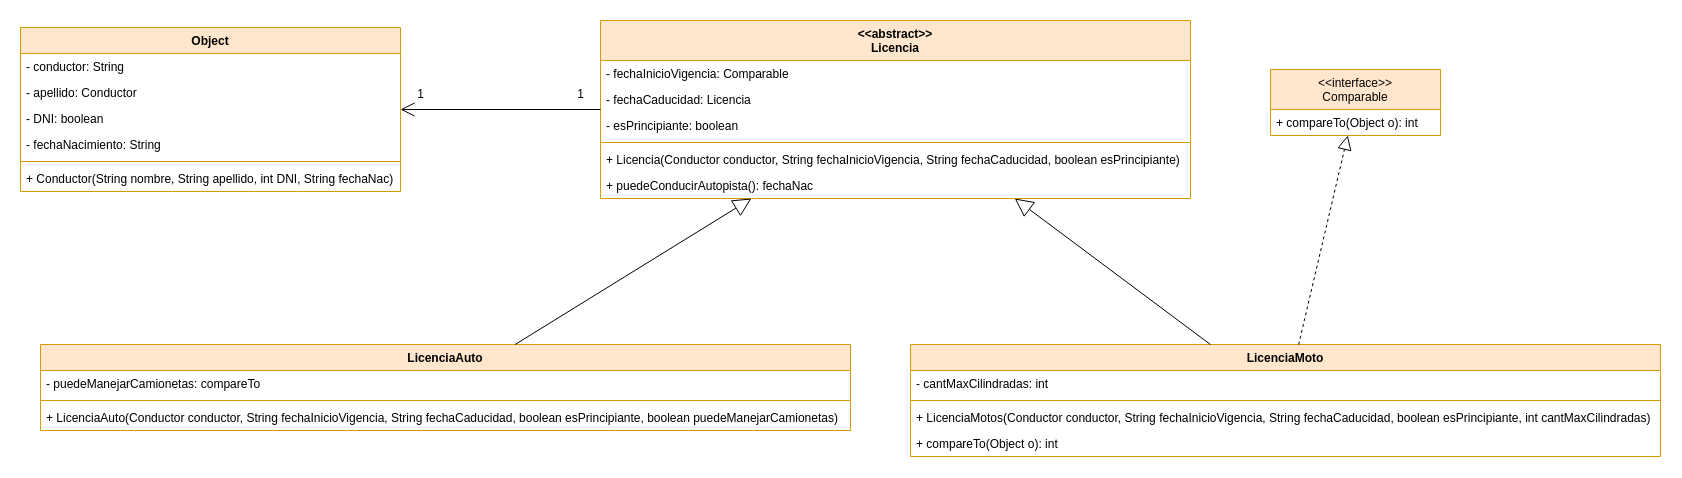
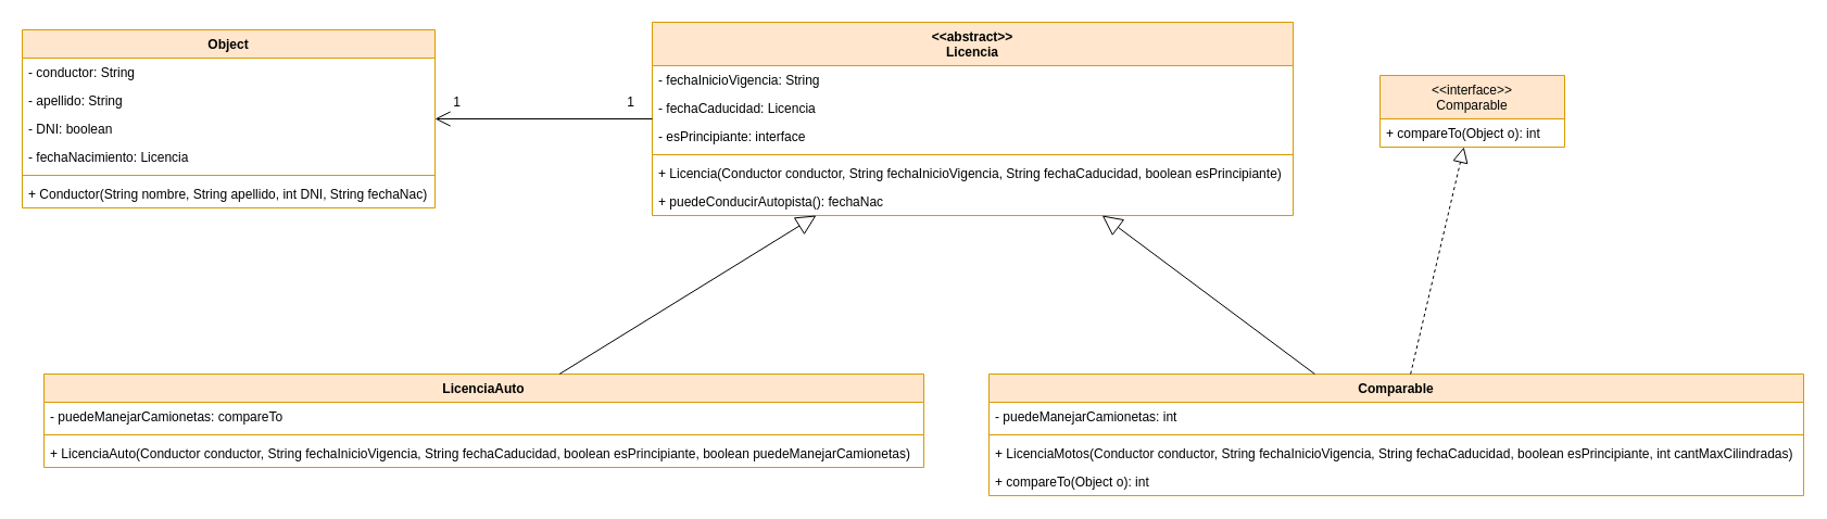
- <mxCell id="10" value="- fechaInicioVigencia: Comparable" style="text;strokeColor=none;fillColor=none;align=left;verticalAlign=top;spacingLeft=4;spacingRight=4;overflow=hidden;rotatable=0;points=[[0,0.5],[1,0.5]];portConstraint=eastwest;" parent="9" vertex="1"><mxGeometry y="40" width="590" height="26" as="geometry" /></mxCell>
+ <mxCell id="10" value="- fechaInicioVigencia: String" style="text;strokeColor=none;fillColor=none;align=left;verticalAlign=top;spacingLeft=4;spacingRight=4;overflow=hidden;rotatable=0;points=[[0,0.5],[1,0.5]];portConstraint=eastwest;" parent="9" vertex="1"><mxGeometry y="40" width="590" height="26" as="geometry" /></mxCell>
- <mxCell id="4" value="- apellido: Conductor" style="text;strokeColor=none;fillColor=none;align=left;verticalAlign=top;spacingLeft=4;spacingRight=4;overflow=hidden;rotatable=0;points=[[0,0.5],[1,0.5]];portConstraint=eastwest;" parent="2" vertex="1"><mxGeometry y="52" width="380" height="26" as="geometry" /></mxCell>
+ <mxCell id="4" value="- apellido: String" style="text;strokeColor=none;fillColor=none;align=left;verticalAlign=top;spacingLeft=4;spacingRight=4;overflow=hidden;rotatable=0;points=[[0,0.5],[1,0.5]];portConstraint=eastwest;" parent="2" vertex="1"><mxGeometry y="52" width="380" height="26" as="geometry" /></mxCell>
- <mxCell id="12" value="- esPrincipiante: boolean" style="text;strokeColor=none;fillColor=none;align=left;verticalAlign=top;spacingLeft=4;spacingRight=4;overflow=hidden;rotatable=0;points=[[0,0.5],[1,0.5]];portConstraint=eastwest;" parent="9" vertex="1"><mxGeometry y="92" width="590" height="26" as="geometry" /></mxCell>
+ <mxCell id="12" value="- esPrincipiante: interface" style="text;strokeColor=none;fillColor=none;align=left;verticalAlign=top;spacingLeft=4;spacingRight=4;overflow=hidden;rotatable=0;points=[[0,0.5],[1,0.5]];portConstraint=eastwest;" parent="9" vertex="1"><mxGeometry y="92" width="590" height="26" as="geometry" /></mxCell>
- <mxCell id="6" value="- fechaNacimiento: String" style="text;strokeColor=none;fillColor=none;align=left;verticalAlign=top;spacingLeft=4;spacingRight=4;overflow=hidden;rotatable=0;points=[[0,0.5],[1,0.5]];portConstraint=eastwest;" parent="2" vertex="1"><mxGeometry y="104" width="380" height="26" as="geometry" /></mxCell>
+ <mxCell id="6" value="- fechaNacimiento: Licencia" style="text;strokeColor=none;fillColor=none;align=left;verticalAlign=top;spacingLeft=4;spacingRight=4;overflow=hidden;rotatable=0;points=[[0,0.5],[1,0.5]];portConstraint=eastwest;" parent="2" vertex="1"><mxGeometry y="104" width="380" height="26" as="geometry" /></mxCell>
- <mxCell id="20" value="LicenciaMoto" style="swimlane;fontStyle=1;align=center;verticalAlign=top;childLayout=stackLayout;horizontal=1;startSize=26;horizontalStack=0;resizeParent=1;resizeParentMax=0;resizeLast=0;collapsible=1;marginBottom=0;fillColor=#ffe6cc;strokeColor=#d79b00;" parent="1" vertex="1"><mxGeometry x="910" y="344" width="750" height="112" as="geometry" /></mxCell>
+ <mxCell id="20" value="Comparable" style="swimlane;fontStyle=1;align=center;verticalAlign=top;childLayout=stackLayout;horizontal=1;startSize=26;horizontalStack=0;resizeParent=1;resizeParentMax=0;resizeLast=0;collapsible=1;marginBottom=0;fillColor=#ffe6cc;strokeColor=#d79b00;" parent="1" vertex="1"><mxGeometry x="910" y="344" width="750" height="112" as="geometry" /></mxCell>
- <mxCell id="21" value="- cantMaxCilindradas: int" style="text;strokeColor=none;fillColor=none;align=left;verticalAlign=top;spacingLeft=4;spacingRight=4;overflow=hidden;rotatable=0;points=[[0,0.5],[1,0.5]];portConstraint=eastwest;" parent="20" vertex="1"><mxGeometry y="26" width="750" height="26" as="geometry" /></mxCell>
+ <mxCell id="21" value="- puedeManejarCamionetas: int" style="text;strokeColor=none;fillColor=none;align=left;verticalAlign=top;spacingLeft=4;spacingRight=4;overflow=hidden;rotatable=0;points=[[0,0.5],[1,0.5]];portConstraint=eastwest;" parent="20" vertex="1"><mxGeometry y="26" width="750" height="26" as="geometry" /></mxCell>
